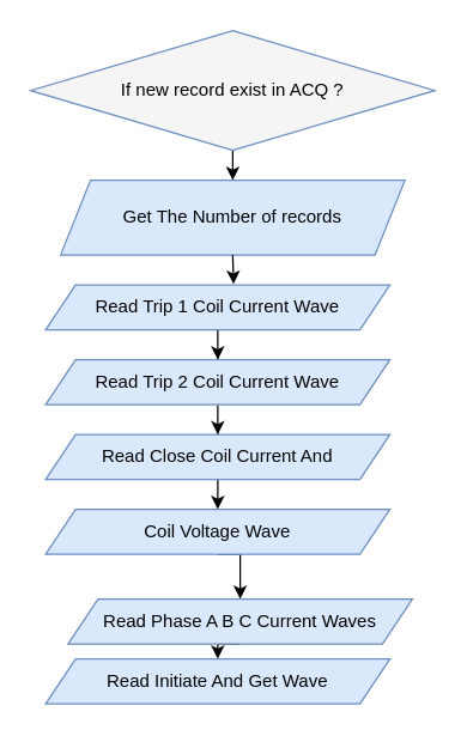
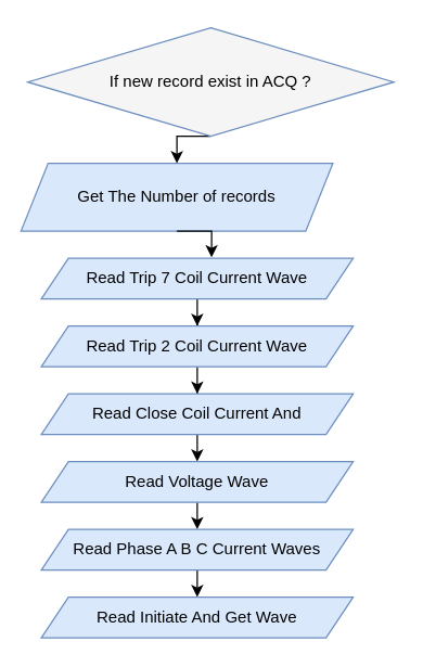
- <mxCell id="2" value="Get The Number of records" style="shape=parallelogram;perimeter=parallelogramPerimeter;whiteSpace=wrap;html=1;fixedSize=1;fillColor=#dae8fc;strokeColor=#6c8ebf;" vertex="1" parent="1"><mxGeometry x="40" y="120" width="230" height="50" as="geometry" /></mxCell>
+ <mxCell id="2" value="Get The Number of records" style="shape=parallelogram;perimeter=parallelogramPerimeter;whiteSpace=wrap;html=1;fixedSize=1;fillColor=#dae8fc;strokeColor=#6c8ebf;" vertex="1" parent="1"><mxGeometry x="15" y="120" width="230" height="50" as="geometry" /></mxCell>
- <mxCell id="6" value="Read Trip 1 Coil Current Wave" style="shape=parallelogram;perimeter=parallelogramPerimeter;whiteSpace=wrap;html=1;fixedSize=1;fillColor=#dae8fc;strokeColor=#6c8ebf;" vertex="1" parent="1"><mxGeometry x="30" y="190" width="230" height="30" as="geometry" /></mxCell>
+ <mxCell id="6" value="Read Trip 7 Coil Current Wave" style="shape=parallelogram;perimeter=parallelogramPerimeter;whiteSpace=wrap;html=1;fixedSize=1;fillColor=#dae8fc;strokeColor=#6c8ebf;" vertex="1" parent="1"><mxGeometry x="30" y="190" width="230" height="30" as="geometry" /></mxCell>
- <mxCell id="13" value="Coil Voltage Wave" style="shape=parallelogram;perimeter=parallelogramPerimeter;whiteSpace=wrap;html=1;fixedSize=1;fillColor=#dae8fc;strokeColor=#6c8ebf;" vertex="1" parent="1"><mxGeometry x="30" y="340" width="230" height="30" as="geometry" /></mxCell>
+ <mxCell id="13" value="Read Voltage Wave" style="shape=parallelogram;perimeter=parallelogramPerimeter;whiteSpace=wrap;html=1;fixedSize=1;fillColor=#dae8fc;strokeColor=#6c8ebf;" vertex="1" parent="1"><mxGeometry x="30" y="340" width="230" height="30" as="geometry" /></mxCell>
- <mxCell id="15" value="Read Phase A B C Current Waves" style="shape=parallelogram;perimeter=parallelogramPerimeter;whiteSpace=wrap;html=1;fixedSize=1;fillColor=#dae8fc;strokeColor=#6c8ebf;" vertex="1" parent="1"><mxGeometry x="45" y="400" width="230" height="30" as="geometry" /></mxCell>
+ <mxCell id="15" value="Read Phase A B C Current Waves" style="shape=parallelogram;perimeter=parallelogramPerimeter;whiteSpace=wrap;html=1;fixedSize=1;fillColor=#dae8fc;strokeColor=#6c8ebf;" vertex="1" parent="1"><mxGeometry x="30" y="390" width="230" height="30" as="geometry" /></mxCell>
